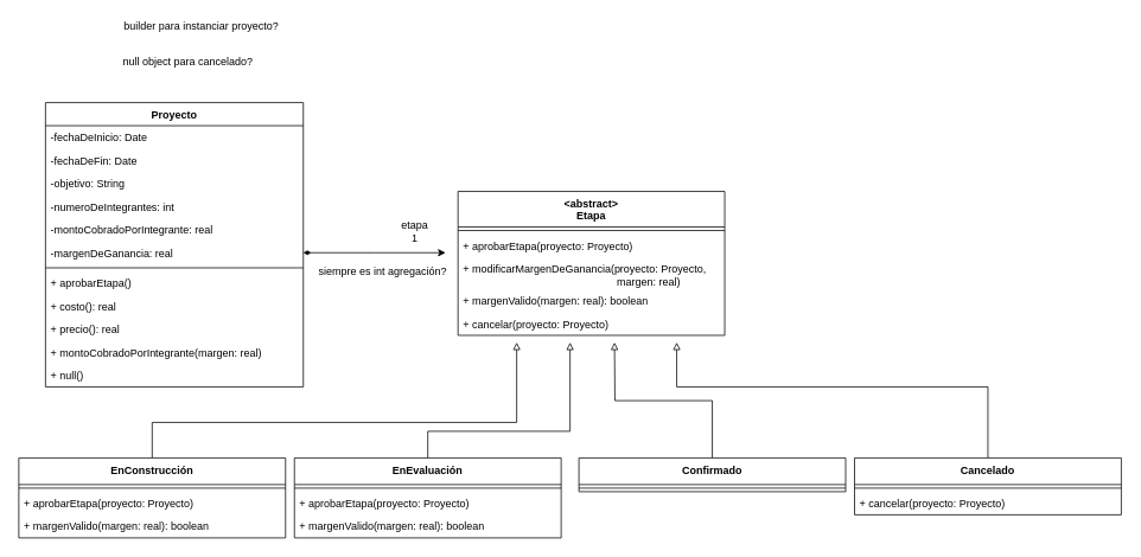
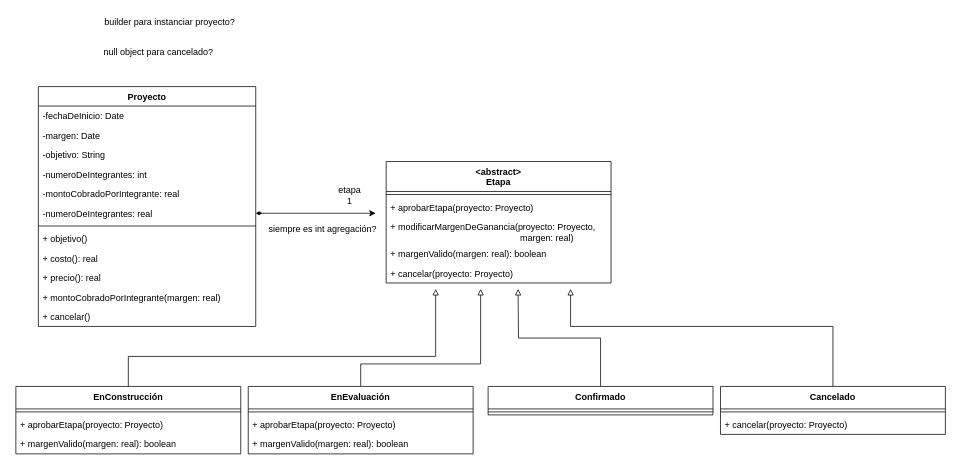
- <mxCell id="4" value="-fechaDeFin: Date" style="text;strokeColor=none;fillColor=none;align=left;verticalAlign=top;spacingLeft=4;spacingRight=4;overflow=hidden;rotatable=0;points=[[0,0.5],[1,0.5]];portConstraint=eastwest;" parent="2" vertex="1"><mxGeometry y="52" width="290" height="26" as="geometry" /></mxCell>
+ <mxCell id="4" value="-margen: Date" style="text;strokeColor=none;fillColor=none;align=left;verticalAlign=top;spacingLeft=4;spacingRight=4;overflow=hidden;rotatable=0;points=[[0,0.5],[1,0.5]];portConstraint=eastwest;" parent="2" vertex="1"><mxGeometry y="52" width="290" height="26" as="geometry" /></mxCell>
- <mxCell id="8" value="-margenDeGanancia: real" style="text;strokeColor=none;fillColor=none;align=left;verticalAlign=top;spacingLeft=4;spacingRight=4;overflow=hidden;rotatable=0;points=[[0,0.5],[1,0.5]];portConstraint=eastwest;" parent="2" vertex="1"><mxGeometry y="156" width="290" height="26" as="geometry" /></mxCell>
+ <mxCell id="8" value="-numeroDeIntegrantes: real" style="text;strokeColor=none;fillColor=none;align=left;verticalAlign=top;spacingLeft=4;spacingRight=4;overflow=hidden;rotatable=0;points=[[0,0.5],[1,0.5]];portConstraint=eastwest;" parent="2" vertex="1"><mxGeometry y="156" width="290" height="26" as="geometry" /></mxCell>
- <mxCell id="10" value="+ aprobarEtapa()" style="text;strokeColor=none;fillColor=none;align=left;verticalAlign=top;spacingLeft=4;spacingRight=4;overflow=hidden;rotatable=0;points=[[0,0.5],[1,0.5]];portConstraint=eastwest;" parent="2" vertex="1"><mxGeometry y="190" width="290" height="26" as="geometry" /></mxCell>
+ <mxCell id="10" value="+ objetivo()" style="text;strokeColor=none;fillColor=none;align=left;verticalAlign=top;spacingLeft=4;spacingRight=4;overflow=hidden;rotatable=0;points=[[0,0.5],[1,0.5]];portConstraint=eastwest;" parent="2" vertex="1"><mxGeometry y="190" width="290" height="26" as="geometry" /></mxCell>
- <mxCell id="14" value="+ null()" style="text;strokeColor=none;fillColor=none;align=left;verticalAlign=top;spacingLeft=4;spacingRight=4;overflow=hidden;rotatable=0;points=[[0,0.5],[1,0.5]];portConstraint=eastwest;" parent="2" vertex="1"><mxGeometry y="294" width="290" height="26" as="geometry" /></mxCell>
+ <mxCell id="14" value="+ cancelar()" style="text;strokeColor=none;fillColor=none;align=left;verticalAlign=top;spacingLeft=4;spacingRight=4;overflow=hidden;rotatable=0;points=[[0,0.5],[1,0.5]];portConstraint=eastwest;" parent="2" vertex="1"><mxGeometry y="294" width="290" height="26" as="geometry" /></mxCell>
